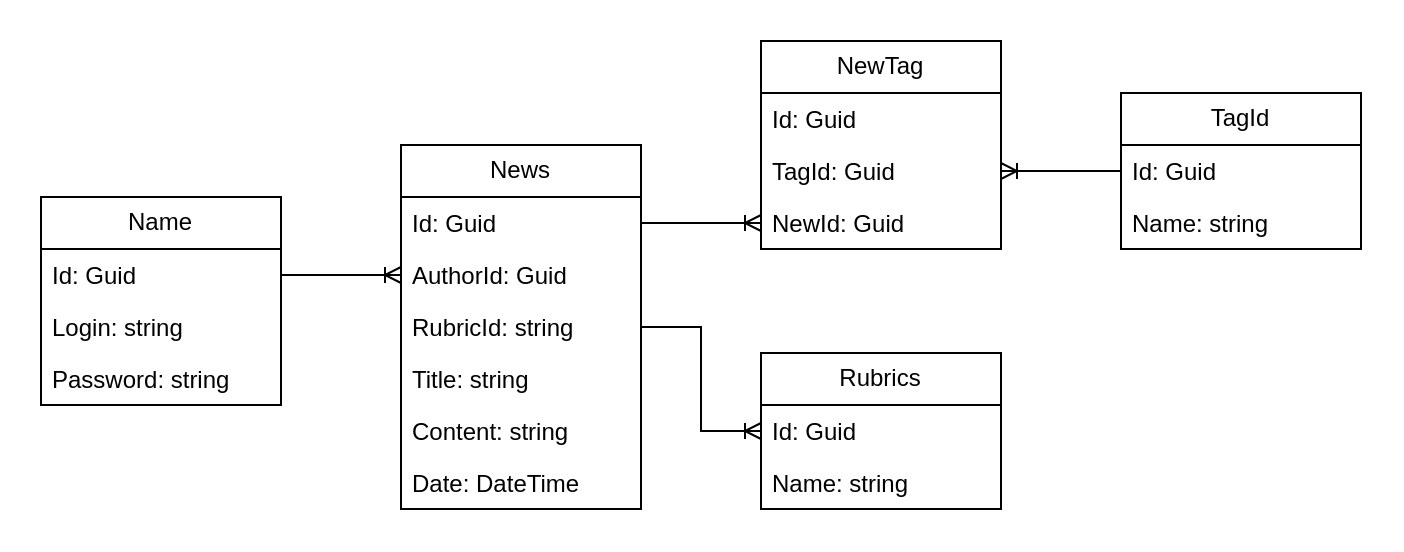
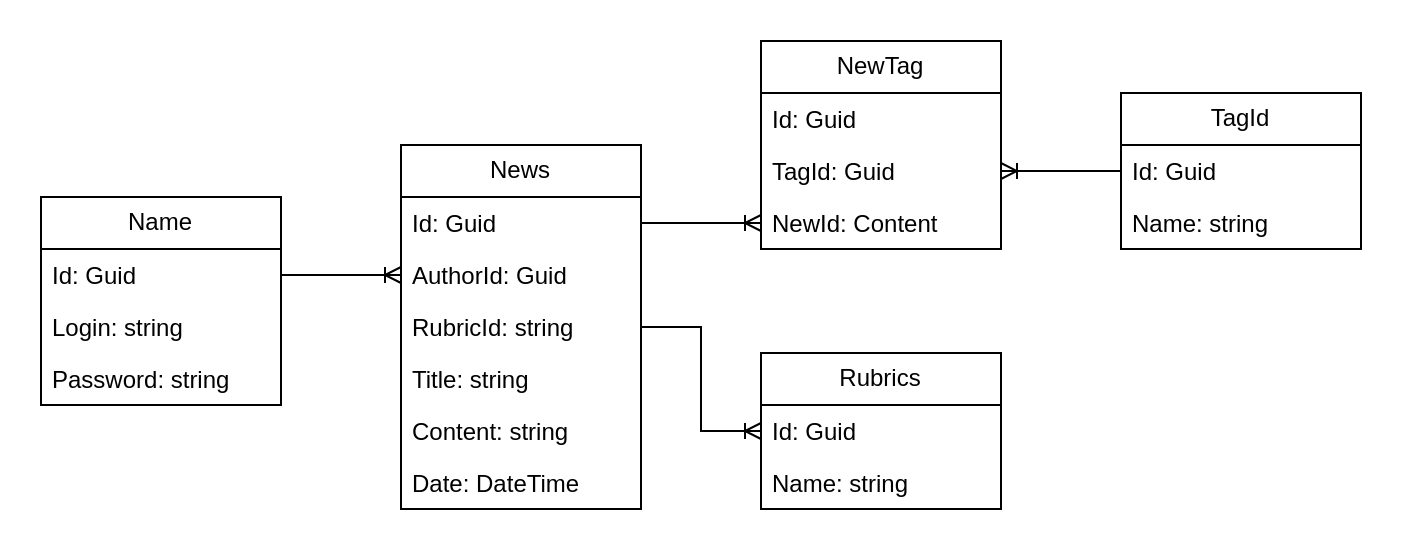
- <mxCell id="21" value="NewId: Guid" style="text;strokeColor=none;fillColor=none;align=left;verticalAlign=top;spacingLeft=4;spacingRight=4;overflow=hidden;rotatable=0;points=[[0,0.5],[1,0.5]];portConstraint=eastwest;whiteSpace=wrap;html=1;" parent="18" vertex="1"><mxGeometry y="78" width="120" height="26" as="geometry" /></mxCell>
+ <mxCell id="21" value="NewId: Content" style="text;strokeColor=none;fillColor=none;align=left;verticalAlign=top;spacingLeft=4;spacingRight=4;overflow=hidden;rotatable=0;points=[[0,0.5],[1,0.5]];portConstraint=eastwest;whiteSpace=wrap;html=1;" parent="18" vertex="1"><mxGeometry y="78" width="120" height="26" as="geometry" /></mxCell>
